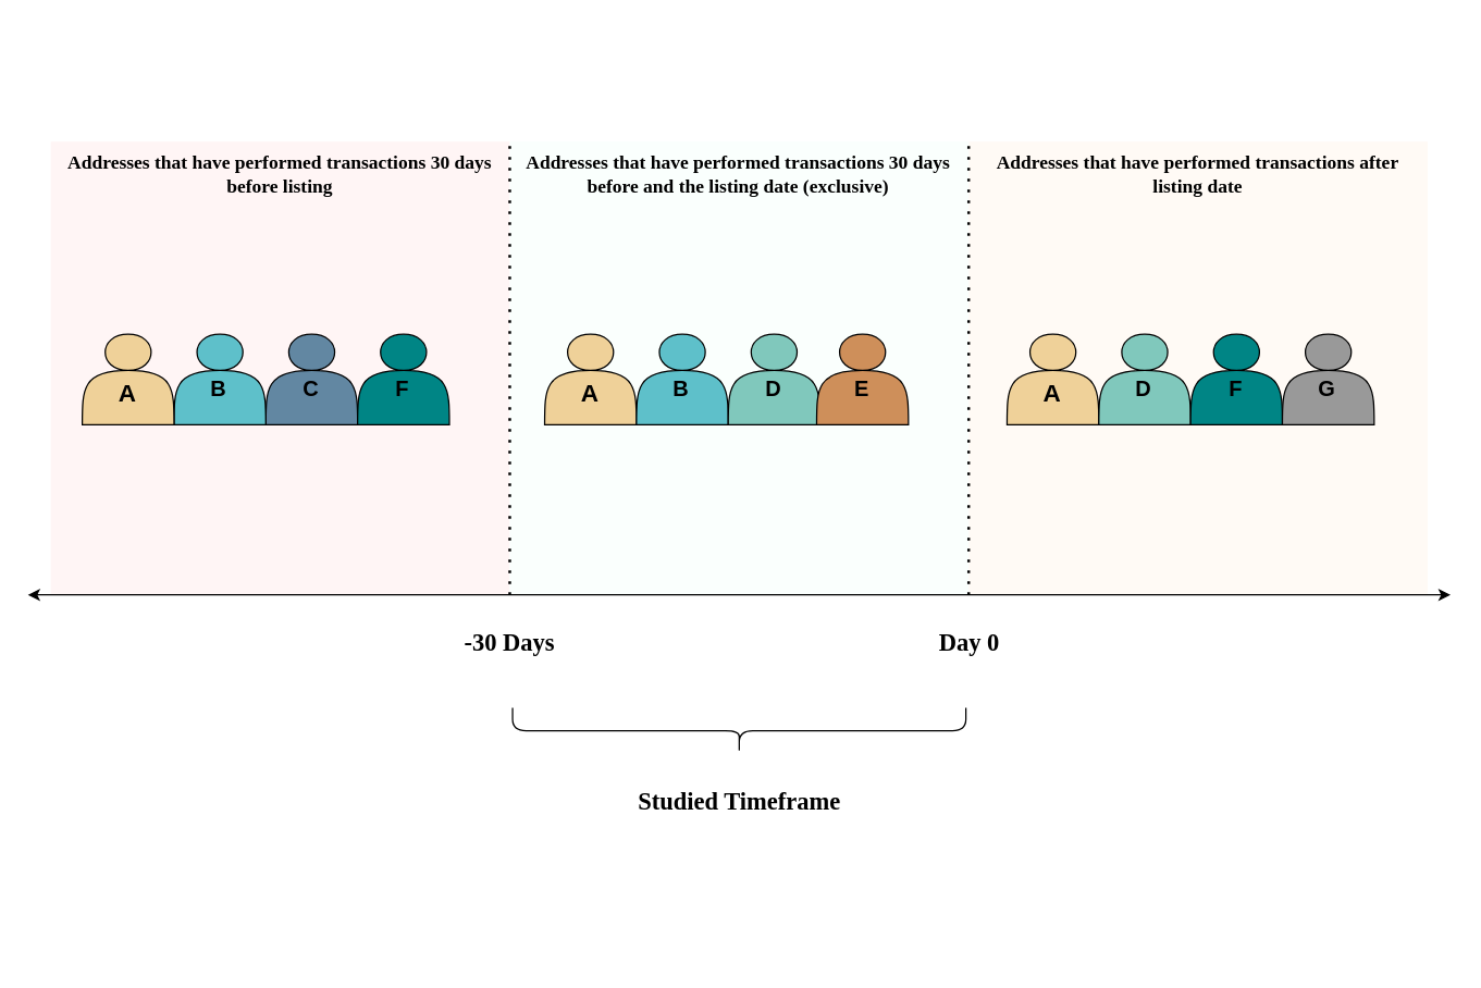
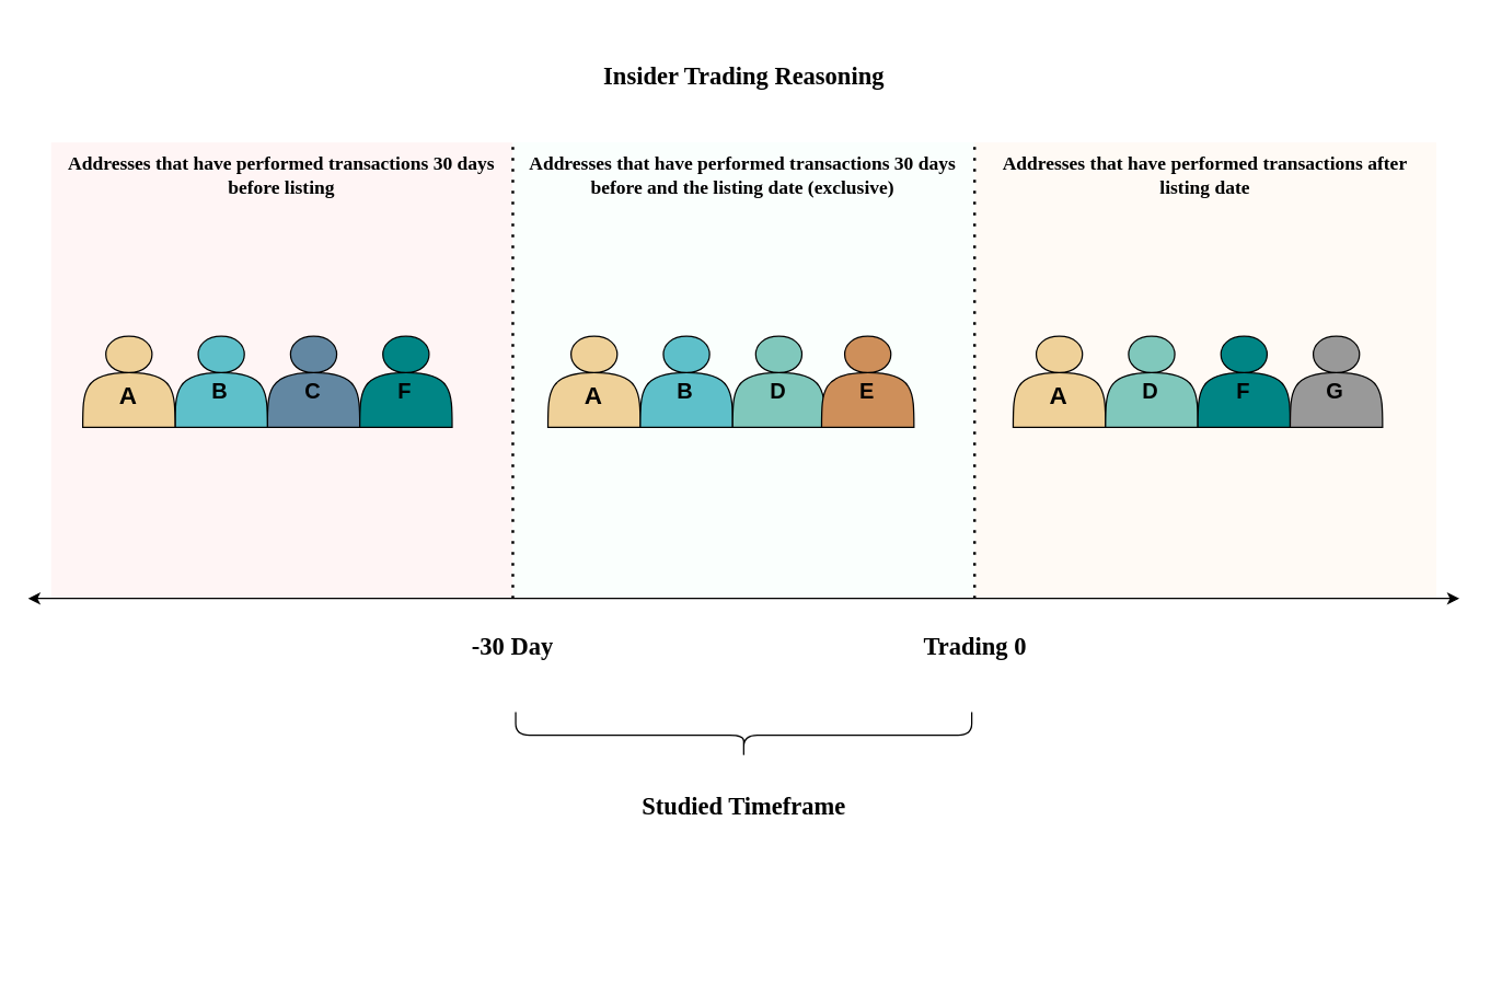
+ <mxCell id="6" value="&lt;font style=&quot;font-size: 18px&quot; face=&quot;Times New Roman&quot;&gt;Insider Trading Reasoning&lt;/font&gt;" style="text;strokeColor=none;fillColor=none;html=1;fontSize=24;fontStyle=1;verticalAlign=middle;align=center;" parent="2" vertex="1"><mxGeometry x="16.873" width="1012.394" height="66.667" as="geometry" /></mxCell>
- <mxCell id="10" value="&lt;font face=&quot;Times New Roman&quot;&gt;&lt;span style=&quot;font-size: 18px&quot;&gt;-30 Days&lt;/span&gt;&lt;/font&gt;" style="text;strokeColor=none;fillColor=none;html=1;fontSize=24;fontStyle=1;verticalAlign=middle;align=center;" parent="2" vertex="1"><mxGeometry x="269.972" y="416.667" width="168.732" height="66.667" as="geometry" /></mxCell>
+ <mxCell id="10" value="&lt;font face=&quot;Times New Roman&quot;&gt;&lt;span style=&quot;font-size: 18px&quot;&gt;-30 Day&lt;/span&gt;&lt;/font&gt;" style="text;strokeColor=none;fillColor=none;html=1;fontSize=24;fontStyle=1;verticalAlign=middle;align=center;" parent="2" vertex="1"><mxGeometry x="269.972" y="416.667" width="168.732" height="66.667" as="geometry" /></mxCell>
- <mxCell id="7" value="&lt;font face=&quot;Times New Roman&quot;&gt;&lt;span style=&quot;font-size: 18px&quot;&gt;Day 0&lt;/span&gt;&lt;/font&gt;" style="text;strokeColor=none;fillColor=none;html=1;fontSize=24;fontStyle=1;verticalAlign=middle;align=center;" parent="2" vertex="1"><mxGeometry x="607.436" y="416.667" width="168.732" height="66.667" as="geometry" /></mxCell>
+ <mxCell id="7" value="&lt;font face=&quot;Times New Roman&quot;&gt;&lt;span style=&quot;font-size: 18px&quot;&gt;Trading 0&lt;/span&gt;&lt;/font&gt;" style="text;strokeColor=none;fillColor=none;html=1;fontSize=24;fontStyle=1;verticalAlign=middle;align=center;" parent="2" vertex="1"><mxGeometry x="607.436" y="416.667" width="168.732" height="66.667" as="geometry" /></mxCell>
